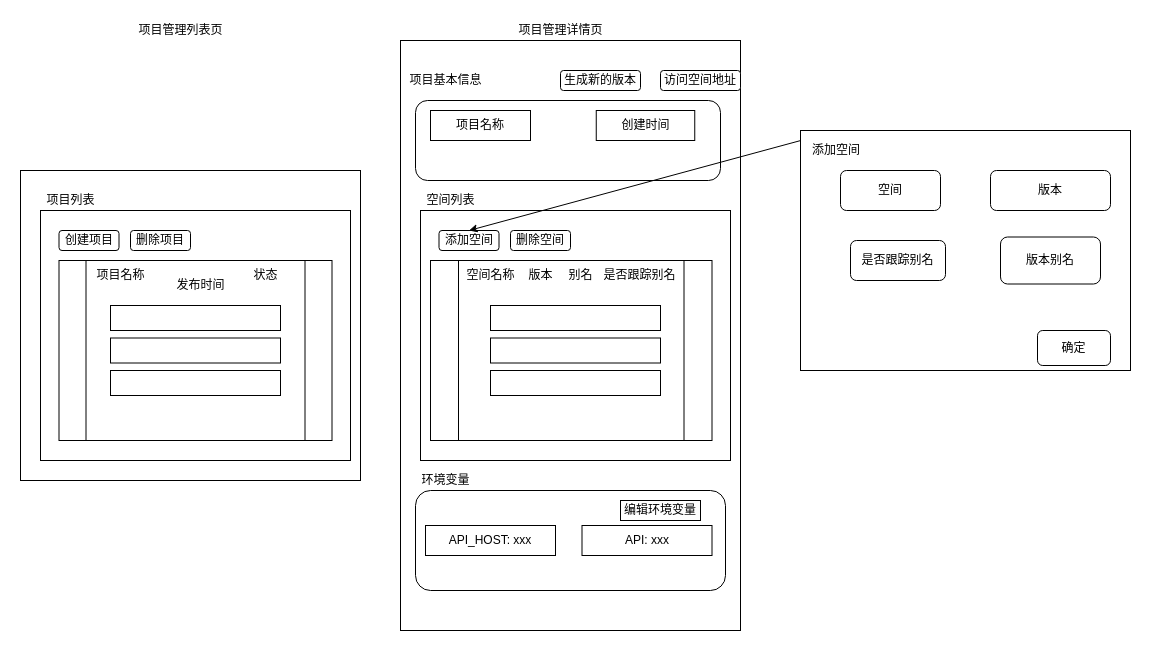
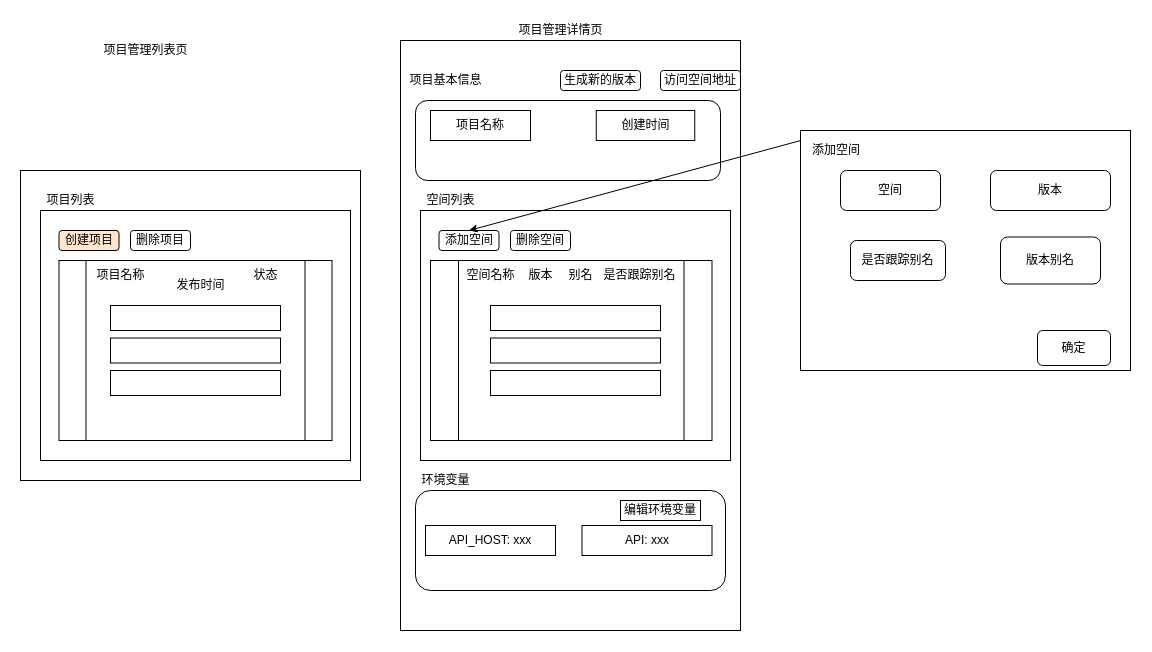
- <mxCell id="28" value="项目管理列表页" style="text;html=1;align=center;verticalAlign=middle;resizable=0;points=[];autosize=1;" parent="1" vertex="1"><mxGeometry x="130" y="20" width="100" height="20" as="geometry" /></mxCell>
+ <mxCell id="28" value="项目管理列表页" style="text;html=1;align=center;verticalAlign=middle;resizable=0;points=[];autosize=1;" parent="1" vertex="1"><mxGeometry x="95" y="40" width="100" height="20" as="geometry" /></mxCell>
- <mxCell id="30" value="创建项目" style="rounded=1;whiteSpace=wrap;html=1;" parent="1" vertex="1"><mxGeometry x="58.5" y="230" width="60" height="20" as="geometry" /></mxCell>
+ <mxCell id="30" value="创建项目" style="rounded=1;whiteSpace=wrap;html=1;fillColor=#ffe6cc;" parent="1" vertex="1"><mxGeometry x="58.5" y="230" width="60" height="20" as="geometry" /></mxCell>
